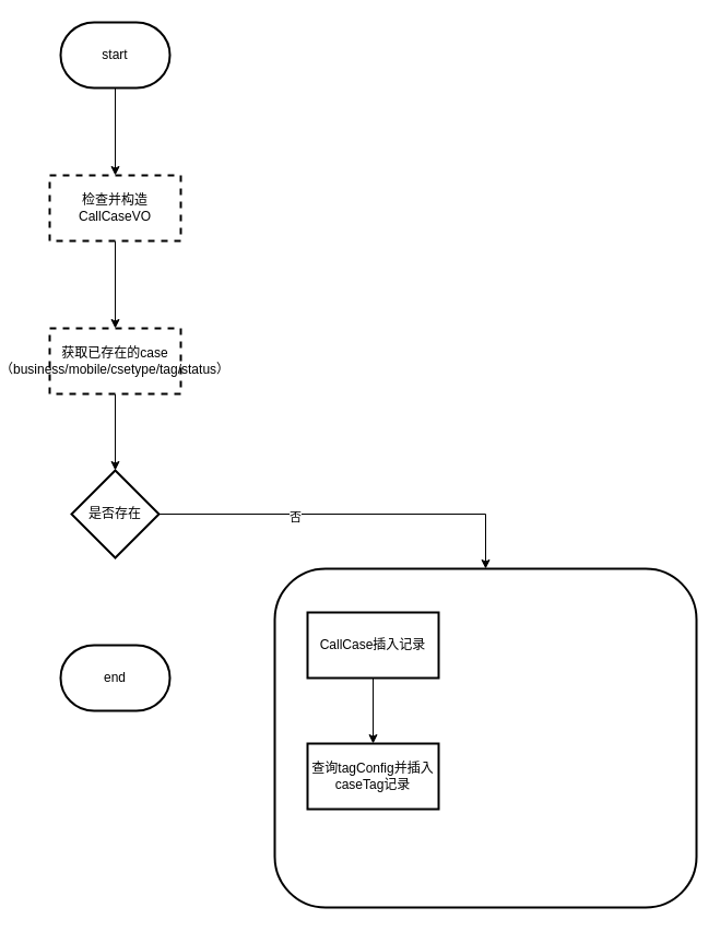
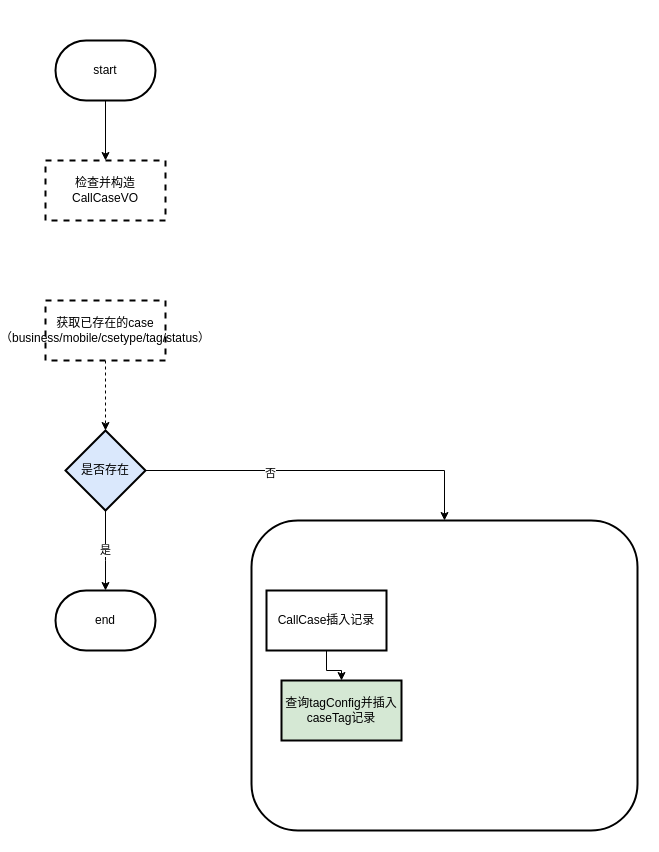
- <mxCell id="3" value="start" style="strokeWidth=2;html=1;shape=mxgraph.flowchart.terminator;whiteSpace=wrap;" vertex="1" parent="1"><mxGeometry x="30" y="20" width="100" height="60" as="geometry" /></mxCell>
+ <mxCell id="3" value="start" style="strokeWidth=2;html=1;shape=mxgraph.flowchart.terminator;whiteSpace=wrap;" vertex="1" parent="1"><mxGeometry x="30" y="40" width="100" height="60" as="geometry" /></mxCell>
- <mxCell id="4" value="" style="edgeStyle=orthogonalEdgeStyle;rounded=0;orthogonalLoop=1;jettySize=auto;html=1;" edge="1" parent="1" source="5" target="7"><mxGeometry relative="1" as="geometry" /></mxCell>
- <mxCell id="6" value="" style="edgeStyle=orthogonalEdgeStyle;rounded=0;orthogonalLoop=1;jettySize=auto;html=1;" edge="1" parent="1" source="7" target="11"><mxGeometry relative="1" as="geometry" /></mxCell>
+ <mxCell id="6" value="" style="edgeStyle=orthogonalEdgeStyle;rounded=0;orthogonalLoop=1;jettySize=auto;html=1;dashed=1;" edge="1" parent="1" source="7" target="11"><mxGeometry relative="1" as="geometry" /></mxCell>
- <mxCell id="11" value="是否存在" style="rhombus;whiteSpace=wrap;html=1;strokeWidth=2;" vertex="1" parent="1"><mxGeometry x="40" y="430" width="80" height="80" as="geometry" /></mxCell>
+ <mxCell id="11" value="是否存在" style="rhombus;whiteSpace=wrap;html=1;strokeWidth=2;fillColor=#dae8fc;" vertex="1" parent="1"><mxGeometry x="40" y="430" width="80" height="80" as="geometry" /></mxCell>
+ <mxCell id="8" value="是" style="edgeStyle=orthogonalEdgeStyle;rounded=0;orthogonalLoop=1;jettySize=auto;html=1;entryX=0.5;entryY=0;entryDx=0;entryDy=0;entryPerimeter=0;" edge="1" parent="1" source="11" target="12"><mxGeometry relative="1" as="geometry"><Array as="points"><mxPoint x="80" y="560" /><mxPoint x="80" y="560" /></Array></mxGeometry></mxCell>
- <mxCell id="15" value="CallCase插入记录" style="whiteSpace=wrap;html=1;strokeWidth=2;" vertex="1" parent="1"><mxGeometry x="256" y="560" width="120" height="60" as="geometry" /></mxCell>
+ <mxCell id="15" value="CallCase插入记录" style="whiteSpace=wrap;html=1;strokeWidth=2;" vertex="1" parent="1"><mxGeometry x="241" y="590" width="120" height="60" as="geometry" /></mxCell>
- <mxCell id="16" value="查询tagConfig并插入caseTag记录" style="whiteSpace=wrap;html=1;strokeWidth=2;" vertex="1" parent="1"><mxGeometry x="256" y="680" width="120" height="60" as="geometry" /></mxCell>
+ <mxCell id="16" value="查询tagConfig并插入caseTag记录" style="whiteSpace=wrap;html=1;strokeWidth=2;fillColor=#d5e8d4;" vertex="1" parent="1"><mxGeometry x="256" y="680" width="120" height="60" as="geometry" /></mxCell>
